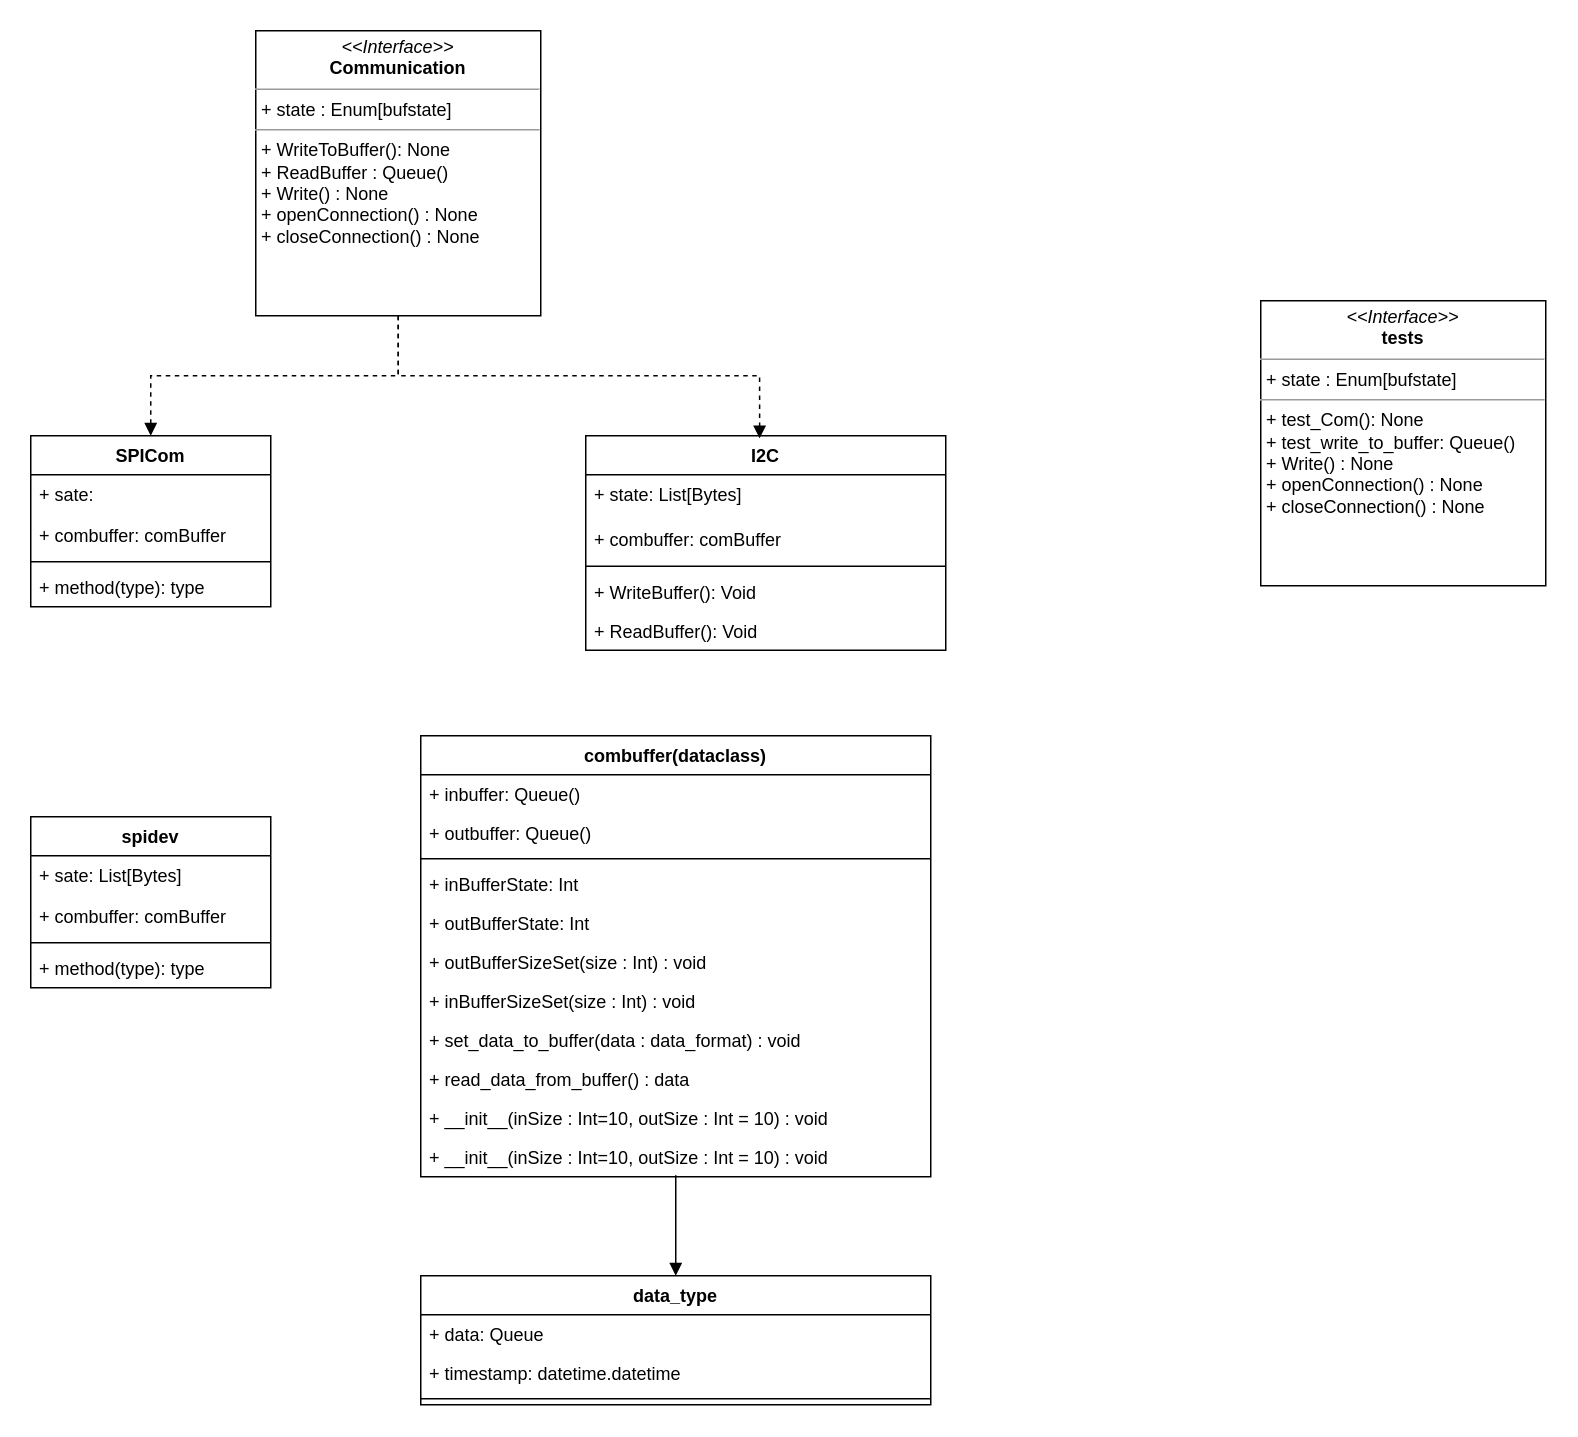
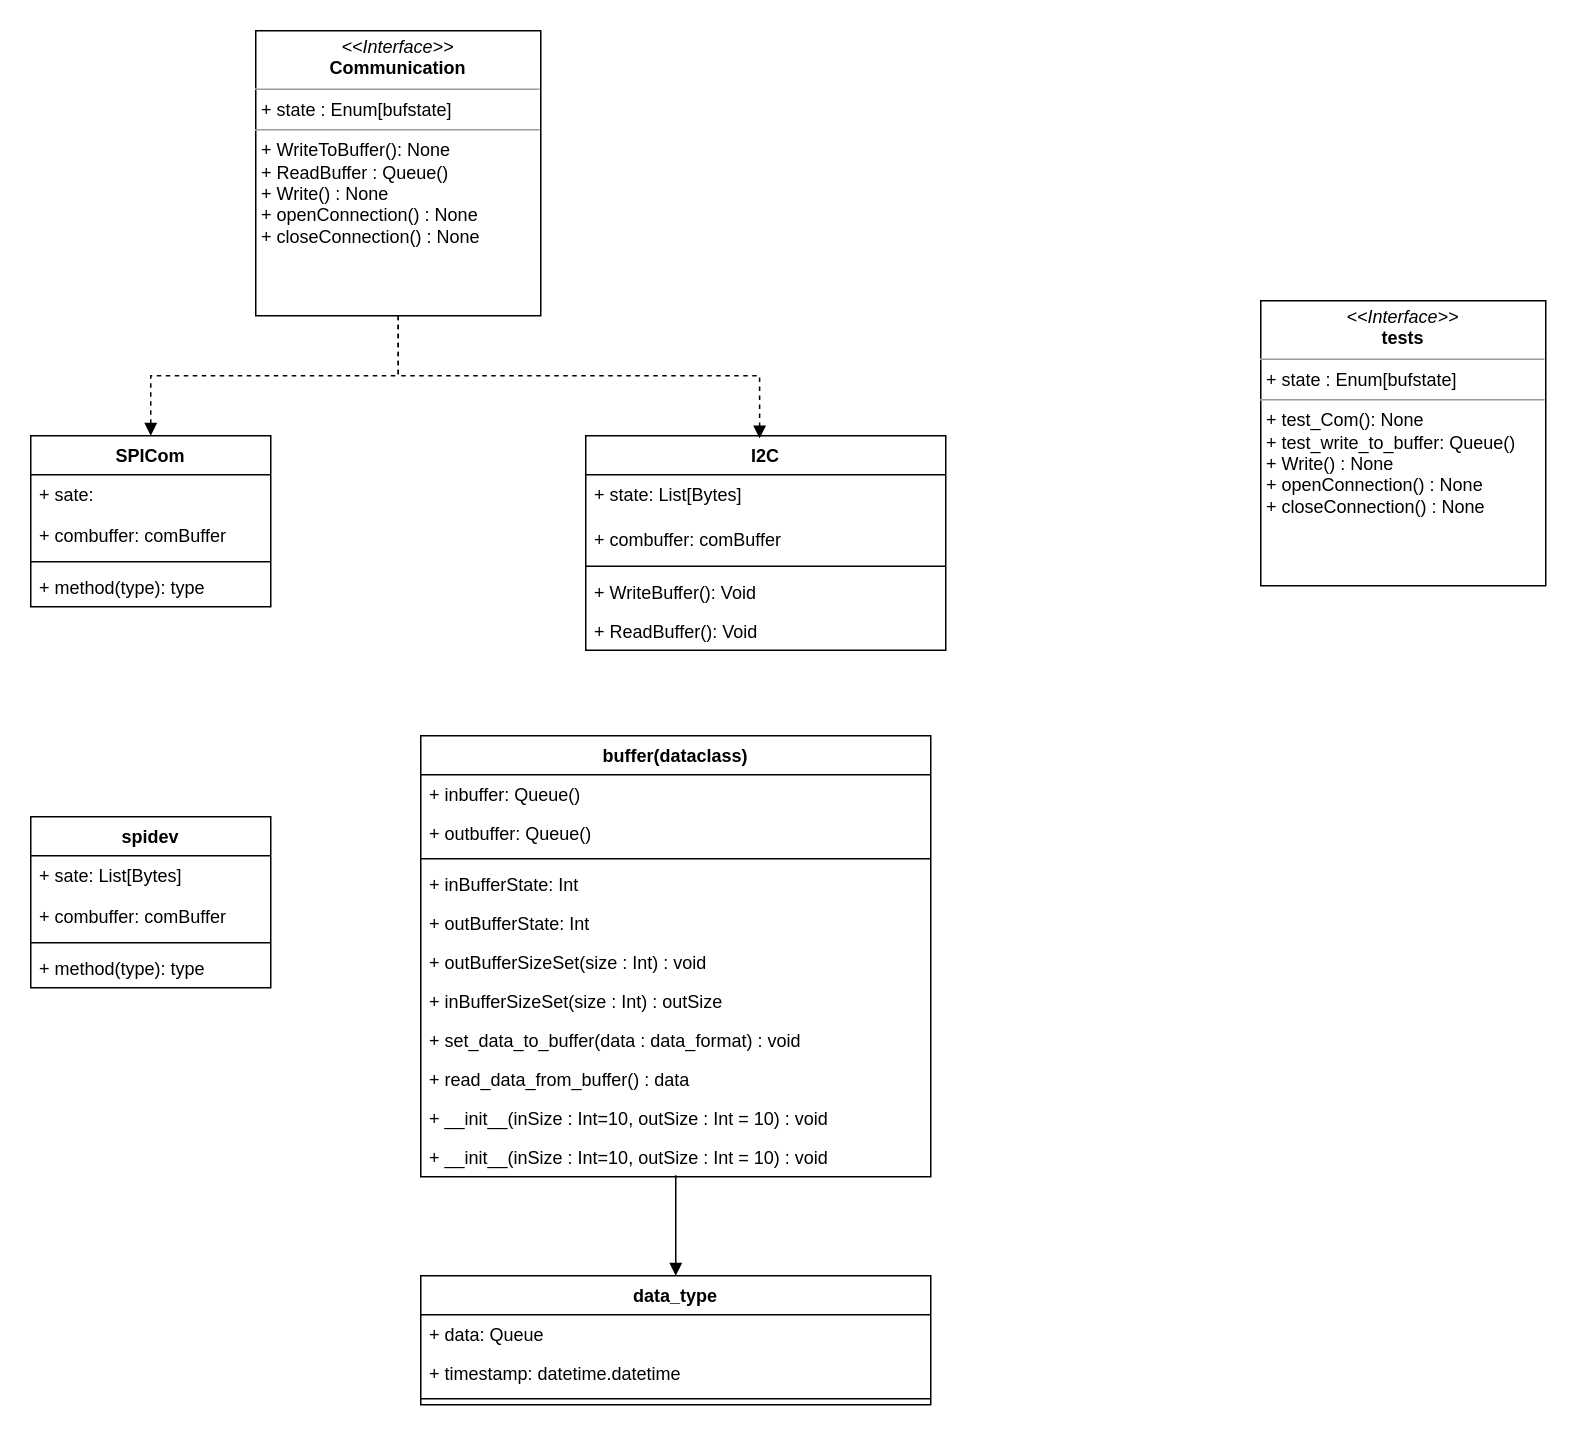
- <mxCell id="16" value="combuffer(dataclass)" style="swimlane;fontStyle=1;align=center;verticalAlign=top;childLayout=stackLayout;horizontal=1;startSize=26;horizontalStack=0;resizeParent=1;resizeParentMax=0;resizeLast=0;collapsible=1;marginBottom=0;" parent="1" vertex="1"><mxGeometry x="280" y="490" width="340" height="294" as="geometry" /></mxCell>
+ <mxCell id="16" value="buffer(dataclass)" style="swimlane;fontStyle=1;align=center;verticalAlign=top;childLayout=stackLayout;horizontal=1;startSize=26;horizontalStack=0;resizeParent=1;resizeParentMax=0;resizeLast=0;collapsible=1;marginBottom=0;" parent="1" vertex="1"><mxGeometry x="280" y="490" width="340" height="294" as="geometry" /></mxCell>
- <mxCell id="23" value="+ inBufferSizeSet(size : Int) : void" style="text;strokeColor=none;fillColor=none;align=left;verticalAlign=top;spacingLeft=4;spacingRight=4;overflow=hidden;rotatable=0;points=[[0,0.5],[1,0.5]];portConstraint=eastwest;" parent="16" vertex="1"><mxGeometry y="164" width="340" height="26" as="geometry" /></mxCell>
+ <mxCell id="23" value="+ inBufferSizeSet(size : Int) : outSize" style="text;strokeColor=none;fillColor=none;align=left;verticalAlign=top;spacingLeft=4;spacingRight=4;overflow=hidden;rotatable=0;points=[[0,0.5],[1,0.5]];portConstraint=eastwest;" parent="16" vertex="1"><mxGeometry y="164" width="340" height="26" as="geometry" /></mxCell>
